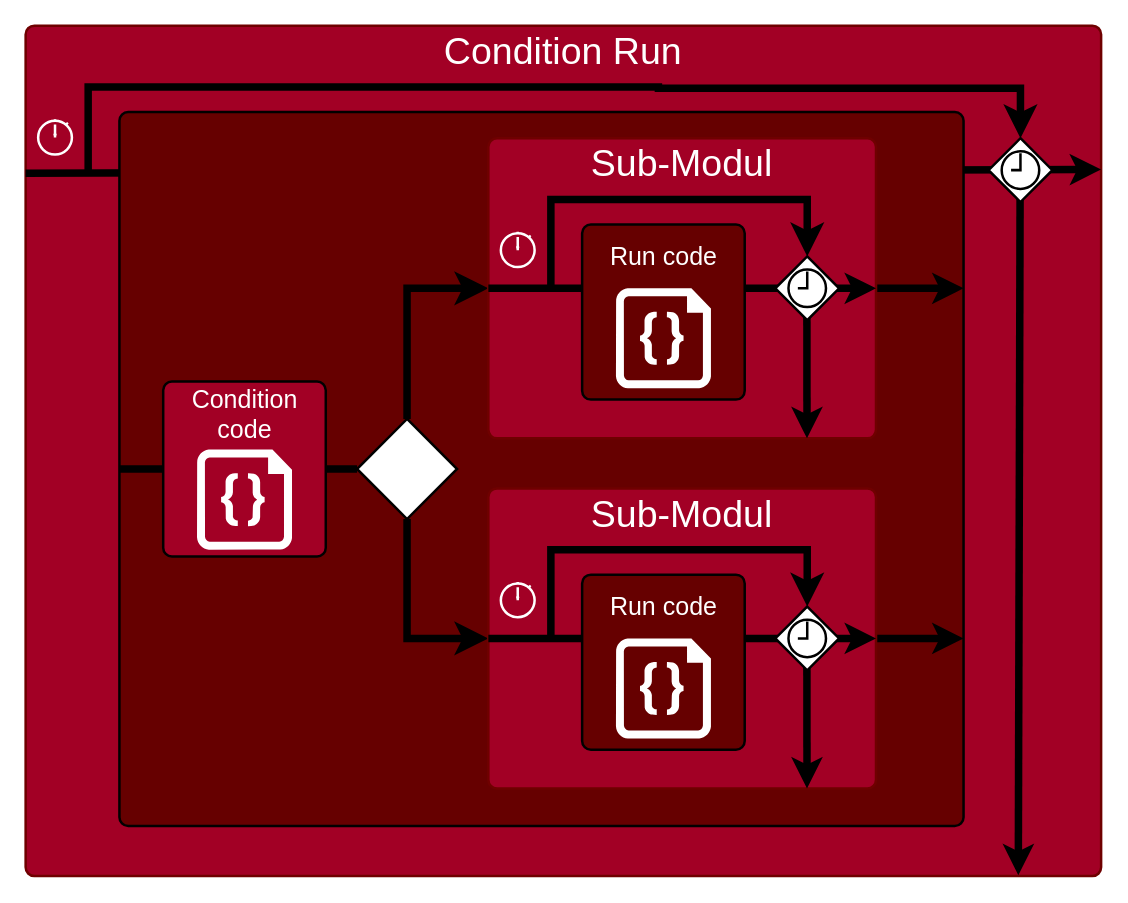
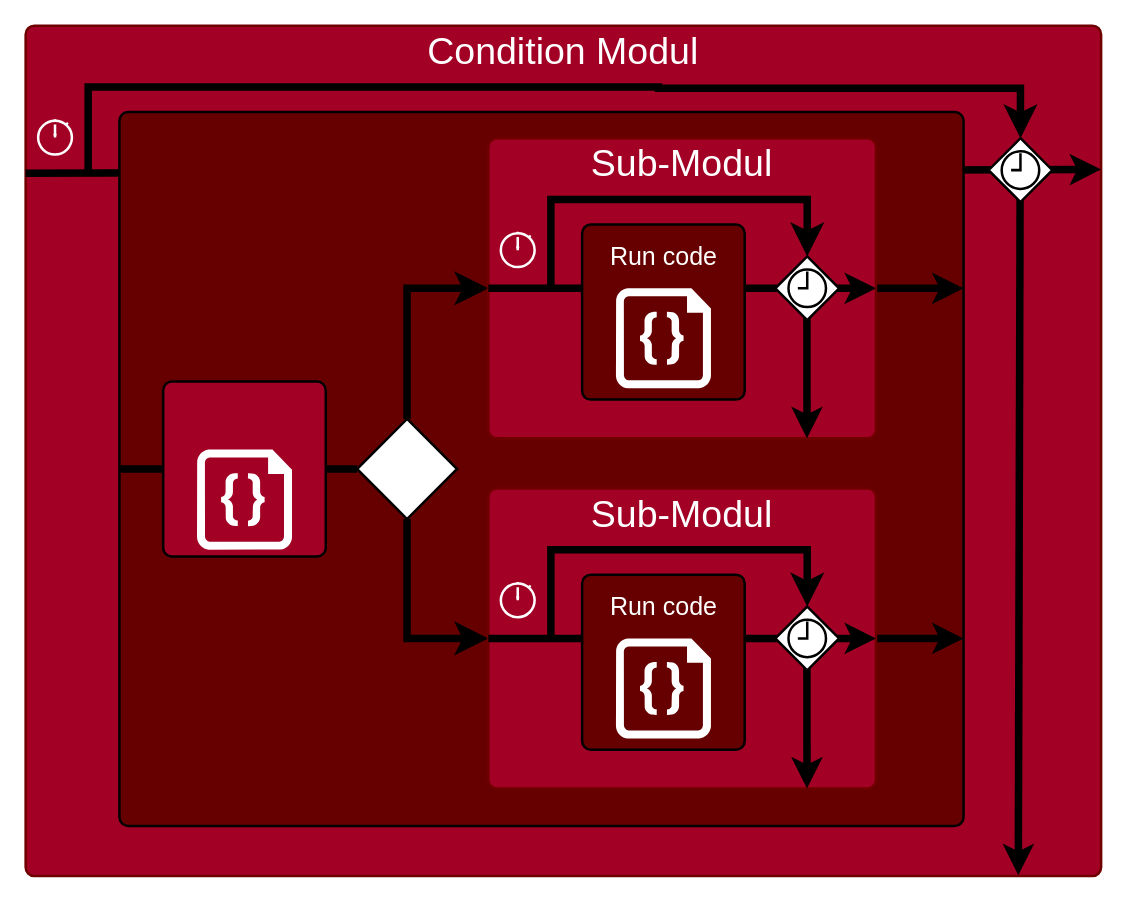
- <mxCell id="4" value="&lt;font color=&quot;#ffffff&quot;&gt;&lt;span style=&quot;font-size: 30px;&quot;&gt;Condition Run&lt;/span&gt;&lt;/font&gt;" style="text;html=1;align=center;verticalAlign=middle;whiteSpace=wrap;rounded=0;" vertex="1" parent="2"><mxGeometry width="860" height="39" as="geometry" /></mxCell>
+ <mxCell id="4" value="&lt;font color=&quot;#ffffff&quot;&gt;&lt;span style=&quot;font-size: 30px;&quot;&gt;Condition Modul&lt;/span&gt;&lt;/font&gt;" style="text;html=1;align=center;verticalAlign=middle;whiteSpace=wrap;rounded=0;" vertex="1" parent="2"><mxGeometry width="860" height="39" as="geometry" /></mxCell>
- <mxCell id="48" value="&lt;font style=&quot;font-size: 20px;&quot; color=&quot;#ffffff&quot;&gt;Condition code&lt;/font&gt;" style="text;html=1;align=center;verticalAlign=middle;whiteSpace=wrap;rounded=0;" vertex="1" parent="2"><mxGeometry x="112.5" y="290" width="125" height="39" as="geometry" /></mxCell>
